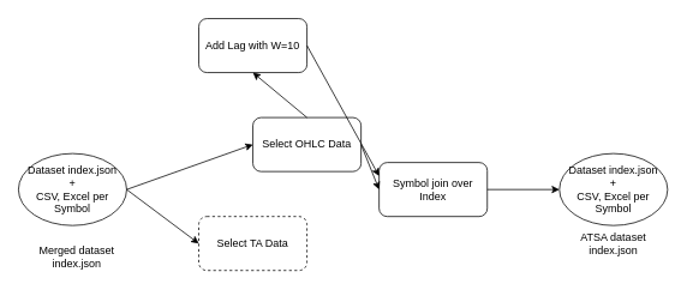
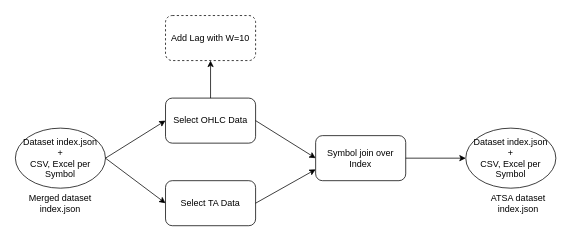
- <mxCell id="5" value="Add Lag with W=10" style="rounded=1;whiteSpace=wrap;html=1;" vertex="1" parent="1"><mxGeometry x="220" y="20" width="120" height="60" as="geometry" /></mxCell>
+ <mxCell id="5" value="Add Lag with W=10" style="rounded=1;whiteSpace=wrap;html=1;dashed=1;" vertex="1" parent="1"><mxGeometry x="220" y="20" width="120" height="60" as="geometry" /></mxCell>
- <mxCell id="11" value="" style="endArrow=classic;html=1;exitX=1;exitY=0.5;exitDx=0;exitDy=0;entryX=0;entryY=0.25;entryDx=0;entryDy=0;" edge="1" parent="1" source="5" target="10"><mxGeometry width="50" height="50" relative="1" as="geometry"><mxPoint x="430" y="190" as="sourcePoint" /><mxPoint x="480" y="140" as="targetPoint" /></mxGeometry></mxCell>
- <mxCell id="4" value="Select OHLC Data" style="rounded=1;whiteSpace=wrap;html=1;" vertex="1" parent="1"><mxGeometry x="280" y="130" width="120" height="60" as="geometry" /></mxCell>
+ <mxCell id="4" value="Select OHLC Data" style="rounded=1;whiteSpace=wrap;html=1;" vertex="1" parent="1"><mxGeometry x="220" y="130" width="120" height="60" as="geometry" /></mxCell>
+ <mxCell id="13" value="" style="endArrow=classic;html=1;exitX=1;exitY=0.5;exitDx=0;exitDy=0;entryX=0;entryY=0.75;entryDx=0;entryDy=0;" edge="1" parent="1" source="8" target="10"><mxGeometry width="50" height="50" relative="1" as="geometry"><mxPoint x="430" y="190" as="sourcePoint" /><mxPoint x="480" y="140" as="targetPoint" /></mxGeometry></mxCell>
- <mxCell id="8" value="Select TA Data" style="rounded=1;whiteSpace=wrap;html=1;dashed=1;" vertex="1" parent="1"><mxGeometry x="220" y="240" width="120" height="60" as="geometry" /></mxCell>
+ <mxCell id="8" value="Select TA Data" style="rounded=1;whiteSpace=wrap;html=1;" vertex="1" parent="1"><mxGeometry x="220" y="240" width="120" height="60" as="geometry" /></mxCell>
- <mxCell id="15" value="ATSA dataset index.json" style="text;html=1;strokeColor=none;fillColor=none;align=center;verticalAlign=middle;whiteSpace=wrap;rounded=0;" vertex="1" parent="1"><mxGeometry x="625" y="260" width="110" height="20" as="geometry" /></mxCell>
+ <mxCell id="15" value="ATSA dataset index.json" style="text;html=1;strokeColor=none;fillColor=none;align=center;verticalAlign=middle;whiteSpace=wrap;rounded=0;" vertex="1" parent="1"><mxGeometry x="635" y="260" width="110" height="20" as="geometry" /></mxCell>
- <mxCell id="3" value="Merged dataset index.json" style="text;html=1;strokeColor=none;fillColor=none;align=center;verticalAlign=middle;whiteSpace=wrap;rounded=0;" vertex="1" parent="1"><mxGeometry x="30" y="275" width="110" height="20" as="geometry" /></mxCell>
+ <mxCell id="3" value="Merged dataset index.json" style="text;html=1;strokeColor=none;fillColor=none;align=center;verticalAlign=middle;whiteSpace=wrap;rounded=0;" vertex="1" parent="1"><mxGeometry x="25" y="260" width="110" height="20" as="geometry" /></mxCell>
